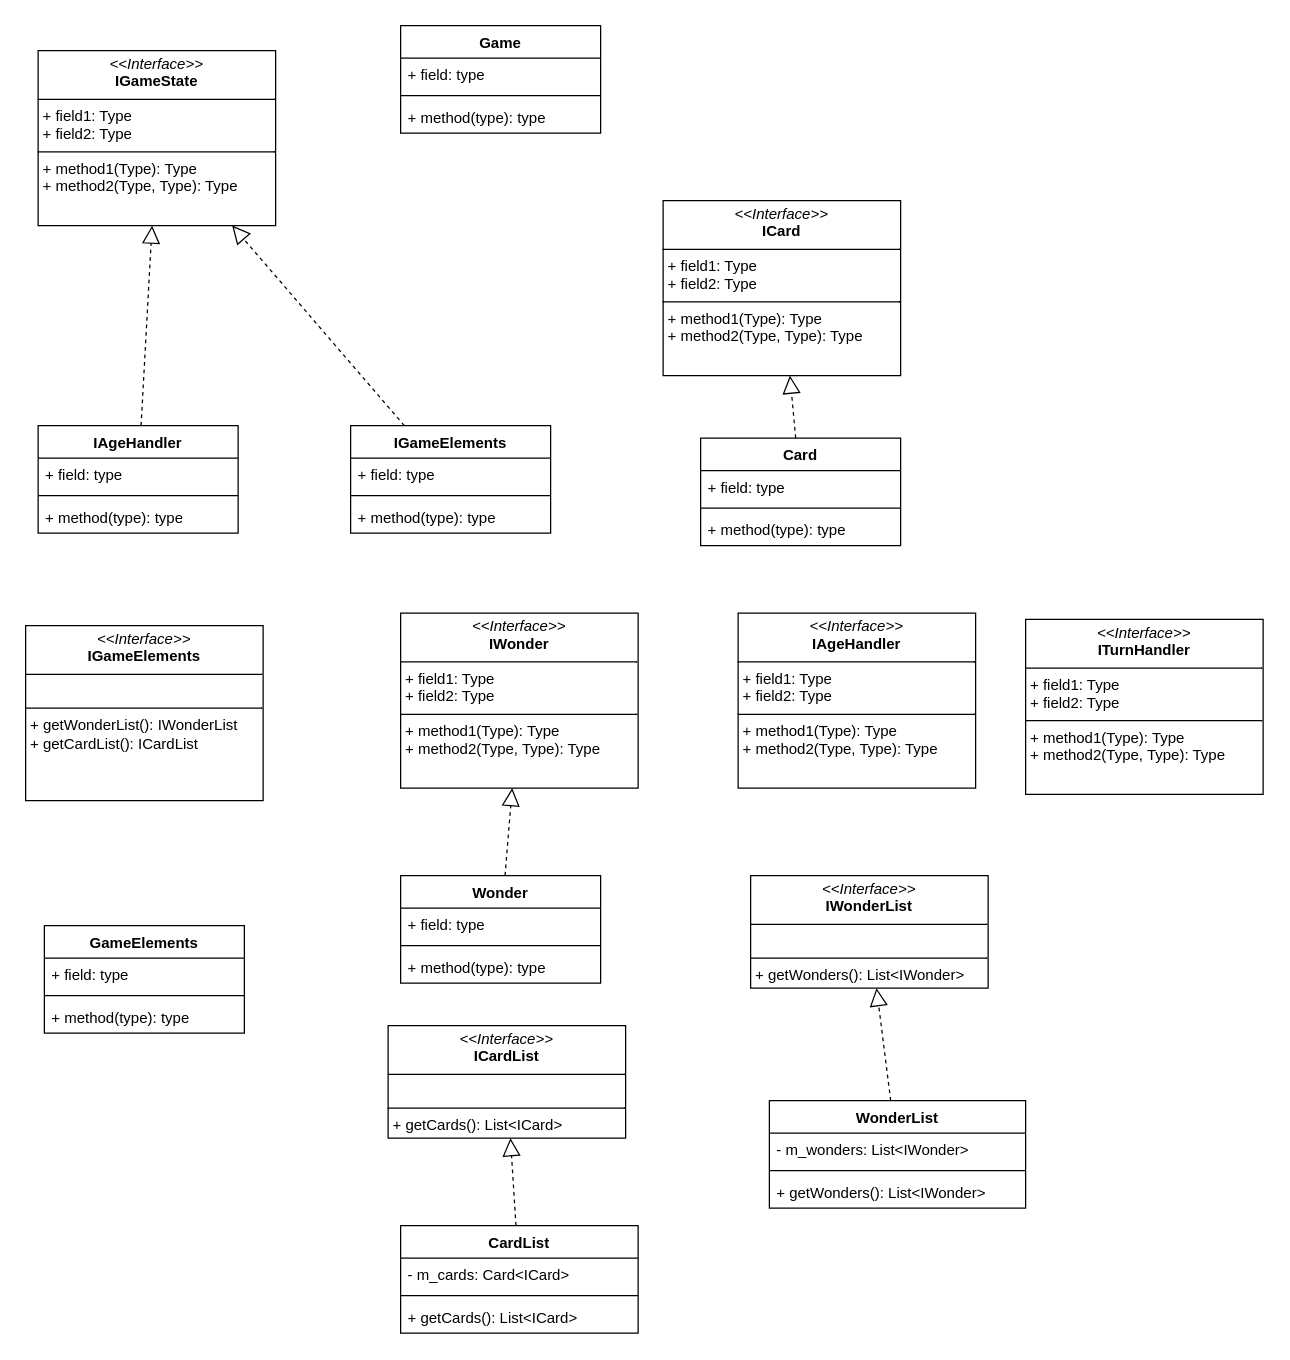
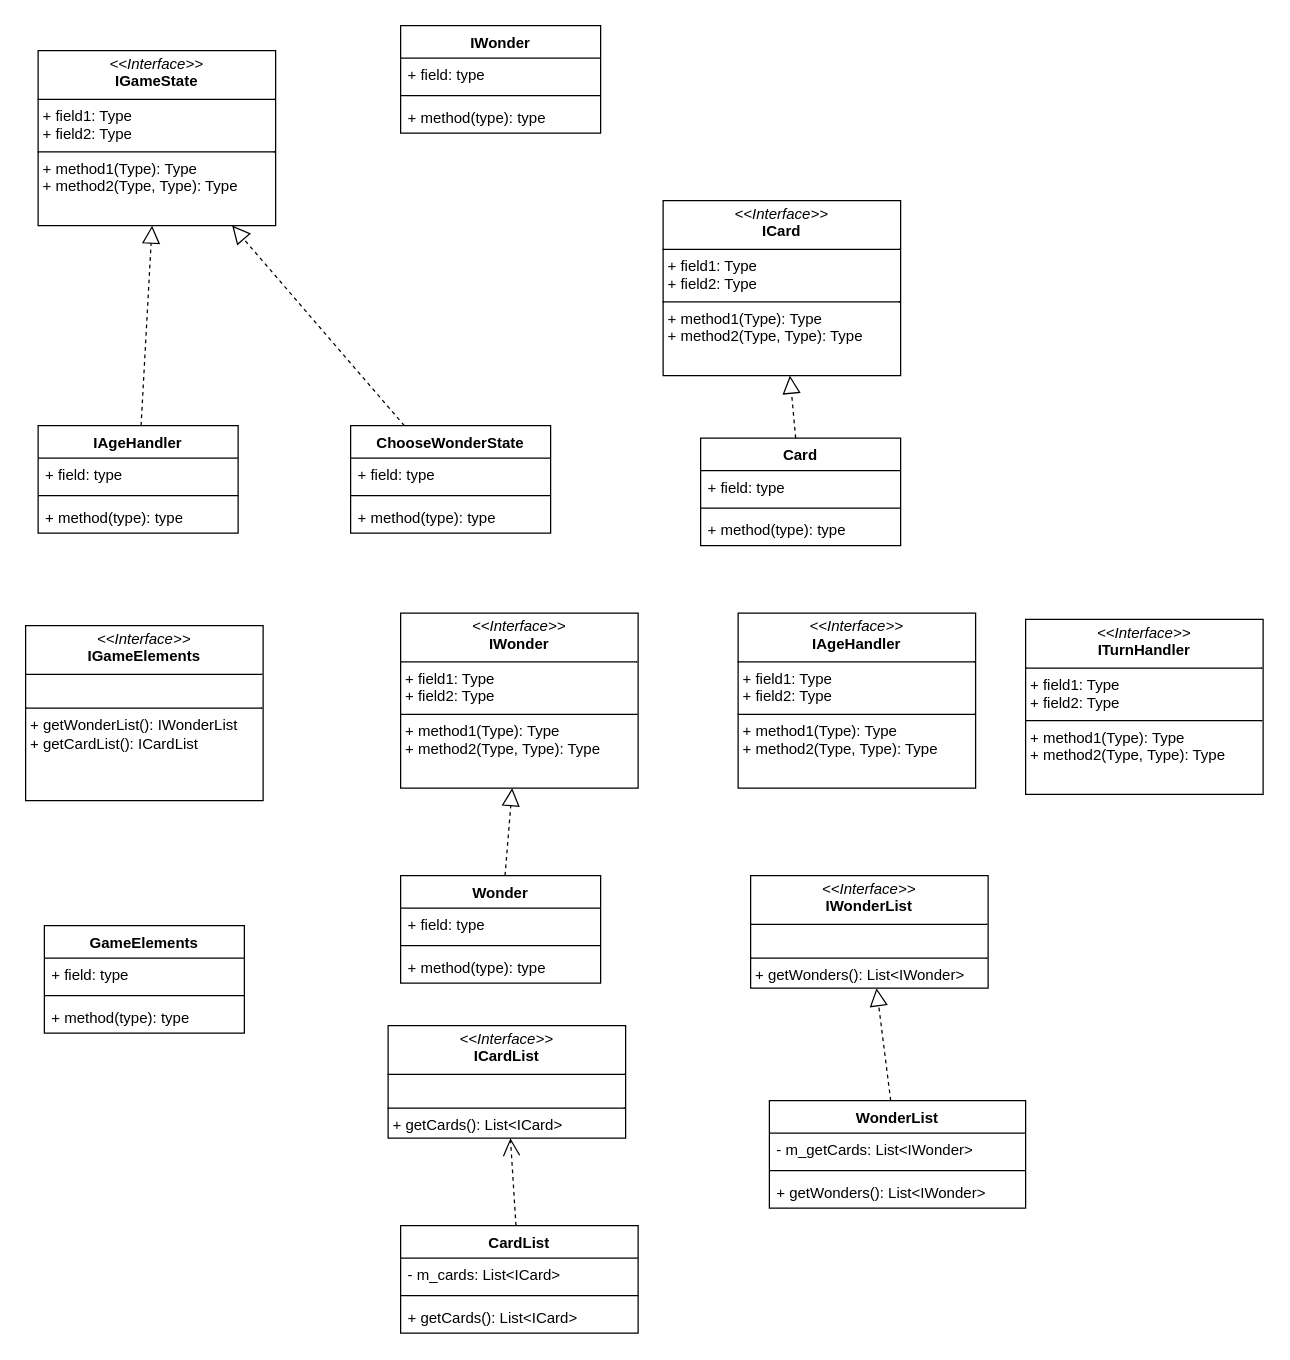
- <mxCell id="16" value="Game" style="swimlane;fontStyle=1;align=center;verticalAlign=top;childLayout=stackLayout;horizontal=1;startSize=26;horizontalStack=0;resizeParent=1;resizeParentMax=0;resizeLast=0;collapsible=1;marginBottom=0;whiteSpace=wrap;html=1;" vertex="1" parent="1"><mxGeometry x="320" y="20" width="160" height="86" as="geometry" /></mxCell>
+ <mxCell id="16" value="IWonder" style="swimlane;fontStyle=1;align=center;verticalAlign=top;childLayout=stackLayout;horizontal=1;startSize=26;horizontalStack=0;resizeParent=1;resizeParentMax=0;resizeLast=0;collapsible=1;marginBottom=0;whiteSpace=wrap;html=1;" vertex="1" parent="1"><mxGeometry x="320" y="20" width="160" height="86" as="geometry" /></mxCell>
- <mxCell id="12" value="IGameElements" style="swimlane;fontStyle=1;align=center;verticalAlign=top;childLayout=stackLayout;horizontal=1;startSize=26;horizontalStack=0;resizeParent=1;resizeParentMax=0;resizeLast=0;collapsible=1;marginBottom=0;whiteSpace=wrap;html=1;" vertex="1" parent="1"><mxGeometry x="280" y="340" width="160" height="86" as="geometry" /></mxCell>
+ <mxCell id="12" value="ChooseWonderState" style="swimlane;fontStyle=1;align=center;verticalAlign=top;childLayout=stackLayout;horizontal=1;startSize=26;horizontalStack=0;resizeParent=1;resizeParentMax=0;resizeLast=0;collapsible=1;marginBottom=0;whiteSpace=wrap;html=1;" vertex="1" parent="1"><mxGeometry x="280" y="340" width="160" height="86" as="geometry" /></mxCell>
- <mxCell id="34" value="- m_wonders: List&amp;lt;IWonder&amp;gt;" style="text;strokeColor=none;fillColor=none;align=left;verticalAlign=top;spacingLeft=4;spacingRight=4;overflow=hidden;rotatable=0;points=[[0,0.5],[1,0.5]];portConstraint=eastwest;whiteSpace=wrap;html=1;" vertex="1" parent="33"><mxGeometry y="26" width="205" height="26" as="geometry" /></mxCell>
+ <mxCell id="34" value="- m_getCards: List&amp;lt;IWonder&amp;gt;" style="text;strokeColor=none;fillColor=none;align=left;verticalAlign=top;spacingLeft=4;spacingRight=4;overflow=hidden;rotatable=0;points=[[0,0.5],[1,0.5]];portConstraint=eastwest;whiteSpace=wrap;html=1;" vertex="1" parent="33"><mxGeometry y="26" width="205" height="26" as="geometry" /></mxCell>
- <mxCell id="47" value="" style="endArrow=block;dashed=1;endFill=0;endSize=12;html=1;rounded=0;" edge="1" parent="1" source="43" target="42"><mxGeometry width="160" relative="1" as="geometry"><mxPoint x="310" y="790" as="sourcePoint" /><mxPoint x="470" y="790" as="targetPoint" /></mxGeometry></mxCell>
+ <mxCell id="47" value="" style="endArrow=open;dashed=1;endFill=0;endSize=12;html=1;rounded=0;" edge="1" parent="1" source="43" target="42"><mxGeometry width="160" relative="1" as="geometry"><mxPoint x="310" y="790" as="sourcePoint" /><mxPoint x="470" y="790" as="targetPoint" /></mxGeometry></mxCell>
- <mxCell id="44" value="- m_cards: Card&amp;lt;ICard&amp;gt;" style="text;strokeColor=none;fillColor=none;align=left;verticalAlign=top;spacingLeft=4;spacingRight=4;overflow=hidden;rotatable=0;points=[[0,0.5],[1,0.5]];portConstraint=eastwest;whiteSpace=wrap;html=1;" vertex="1" parent="43"><mxGeometry y="26" width="190" height="26" as="geometry" /></mxCell>
+ <mxCell id="44" value="- m_cards: List&amp;lt;ICard&amp;gt;" style="text;strokeColor=none;fillColor=none;align=left;verticalAlign=top;spacingLeft=4;spacingRight=4;overflow=hidden;rotatable=0;points=[[0,0.5],[1,0.5]];portConstraint=eastwest;whiteSpace=wrap;html=1;" vertex="1" parent="43"><mxGeometry y="26" width="190" height="26" as="geometry" /></mxCell>
